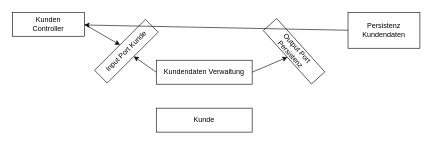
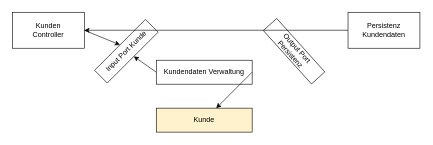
- <mxCell id="2" value="&lt;div&gt;Kunden&lt;/div&gt;&lt;div&gt;Controller&lt;br&gt;&lt;/div&gt;" style="rounded=0;whiteSpace=wrap;html=1;" parent="1" vertex="1"><mxGeometry x="20" y="20" width="120" height="40" as="geometry" /></mxCell>
+ <mxCell id="2" value="&lt;div&gt;Kunden&lt;/div&gt;&lt;div&gt;Controller&lt;br&gt;&lt;/div&gt;" style="rounded=0;whiteSpace=wrap;html=1;" parent="1" vertex="1"><mxGeometry x="20" y="20" width="120" height="60" as="geometry" /></mxCell>
- <mxCell id="11" value="" style="endArrow=classic;html=1;entryX=0.5;entryY=1;entryDx=0;entryDy=0;exitX=1;exitY=0.5;exitDx=0;exitDy=0;" parent="1" source="5" target="7" edge="1"><mxGeometry width="50" height="50" relative="1" as="geometry"><mxPoint x="330" y="200" as="sourcePoint" /><mxPoint x="380" y="150" as="targetPoint" /></mxGeometry></mxCell>
+ <mxCell id="11" value="" style="endArrow=classic;html=1;exitX=1;exitY=0.5;exitDx=0;exitDy=0;" parent="1" source="5" target="6" edge="1"><mxGeometry width="50" height="50" relative="1" as="geometry"><mxPoint x="330" y="200" as="sourcePoint" /><mxPoint x="380" y="150" as="targetPoint" /></mxGeometry></mxCell>
- <mxCell id="6" value="Kunde" style="rounded=0;whiteSpace=wrap;html=1;" parent="1" vertex="1"><mxGeometry x="260" y="180" width="160" height="40" as="geometry" /></mxCell>
+ <mxCell id="6" value="Kunde" style="rounded=0;whiteSpace=wrap;html=1;fillColor=#fff2cc;" parent="1" vertex="1"><mxGeometry x="260" y="180" width="160" height="40" as="geometry" /></mxCell>
